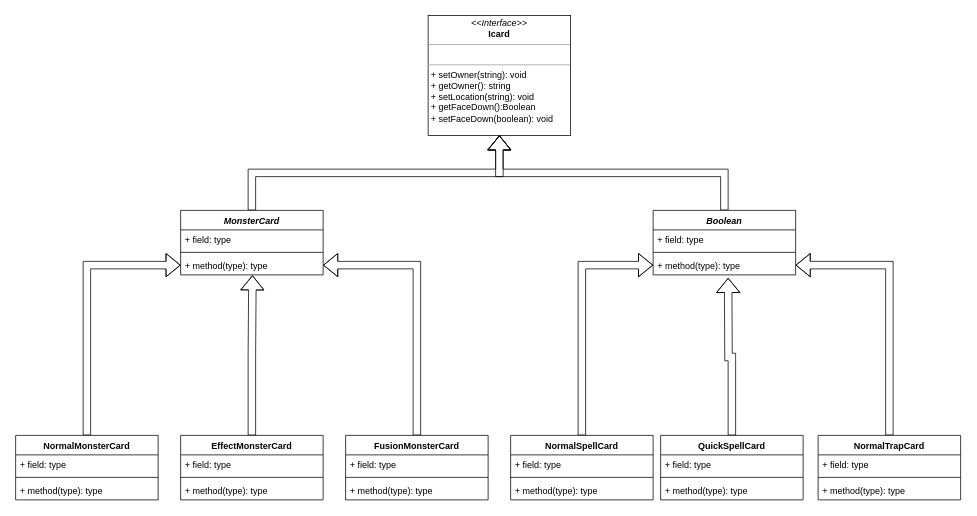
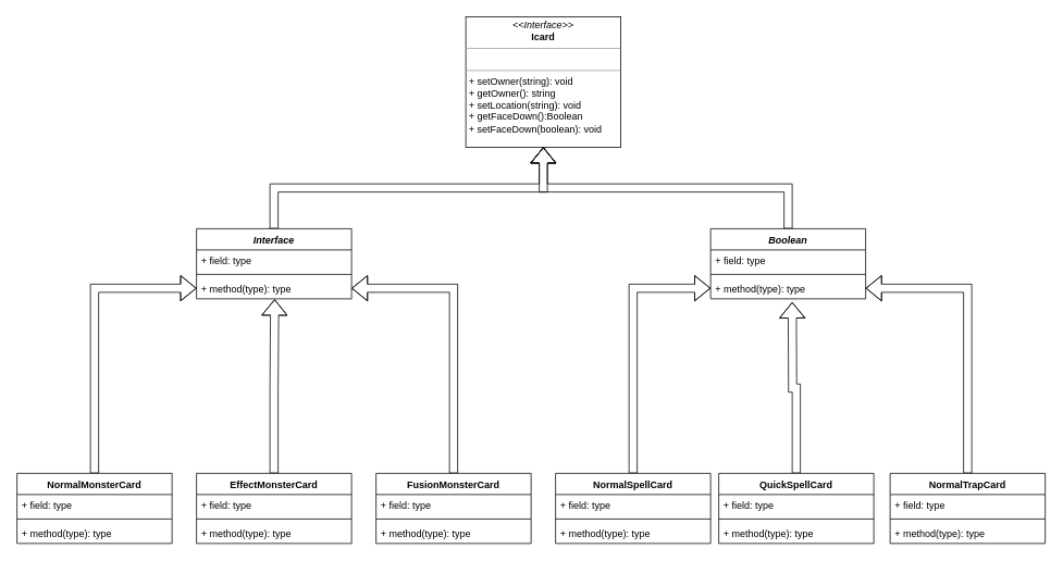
- <mxCell id="4" value="MonsterCard" style="swimlane;fontStyle=3;align=center;verticalAlign=top;childLayout=stackLayout;horizontal=1;startSize=26;horizontalStack=0;resizeParent=1;resizeParentMax=0;resizeLast=0;collapsible=1;marginBottom=0;" parent="1" vertex="1"><mxGeometry x="240" y="280" width="190" height="86" as="geometry" /></mxCell>
+ <mxCell id="4" value="Interface" style="swimlane;fontStyle=3;align=center;verticalAlign=top;childLayout=stackLayout;horizontal=1;startSize=26;horizontalStack=0;resizeParent=1;resizeParentMax=0;resizeLast=0;collapsible=1;marginBottom=0;" parent="1" vertex="1"><mxGeometry x="240" y="280" width="190" height="86" as="geometry" /></mxCell>
